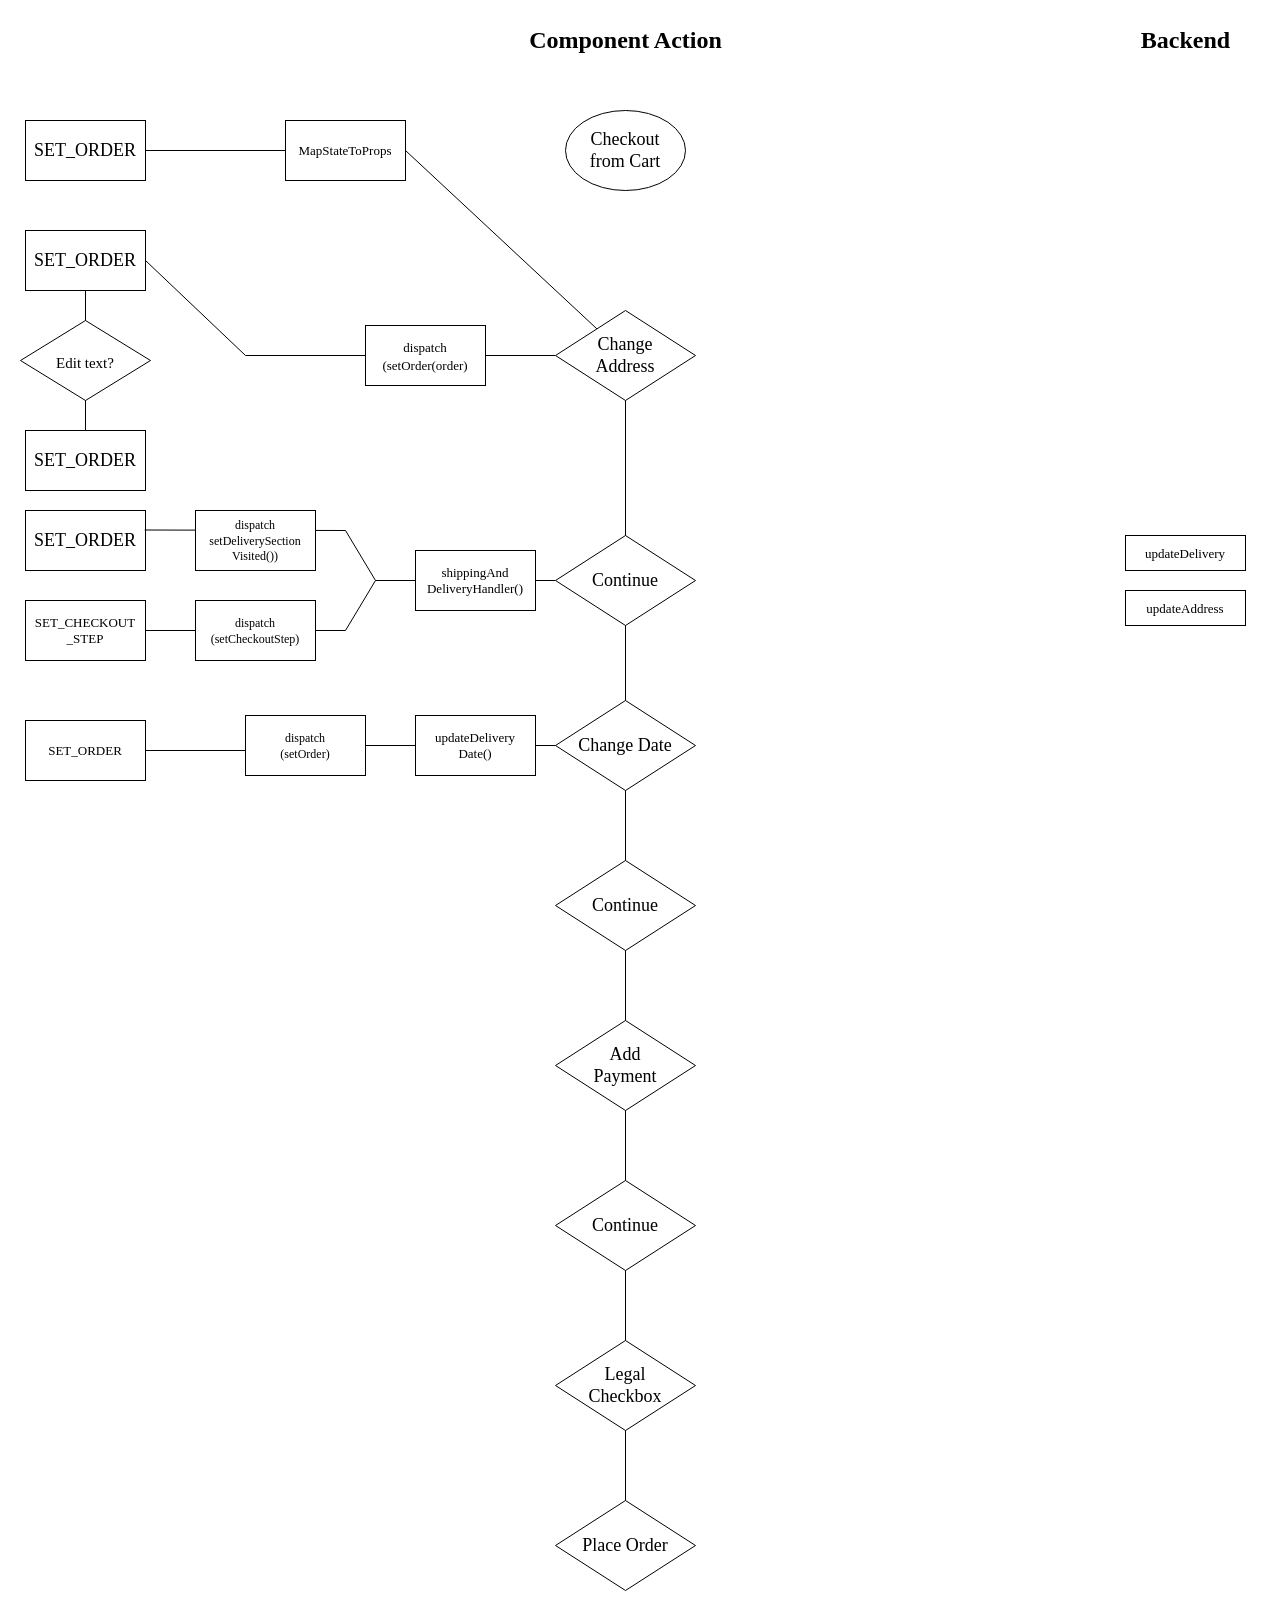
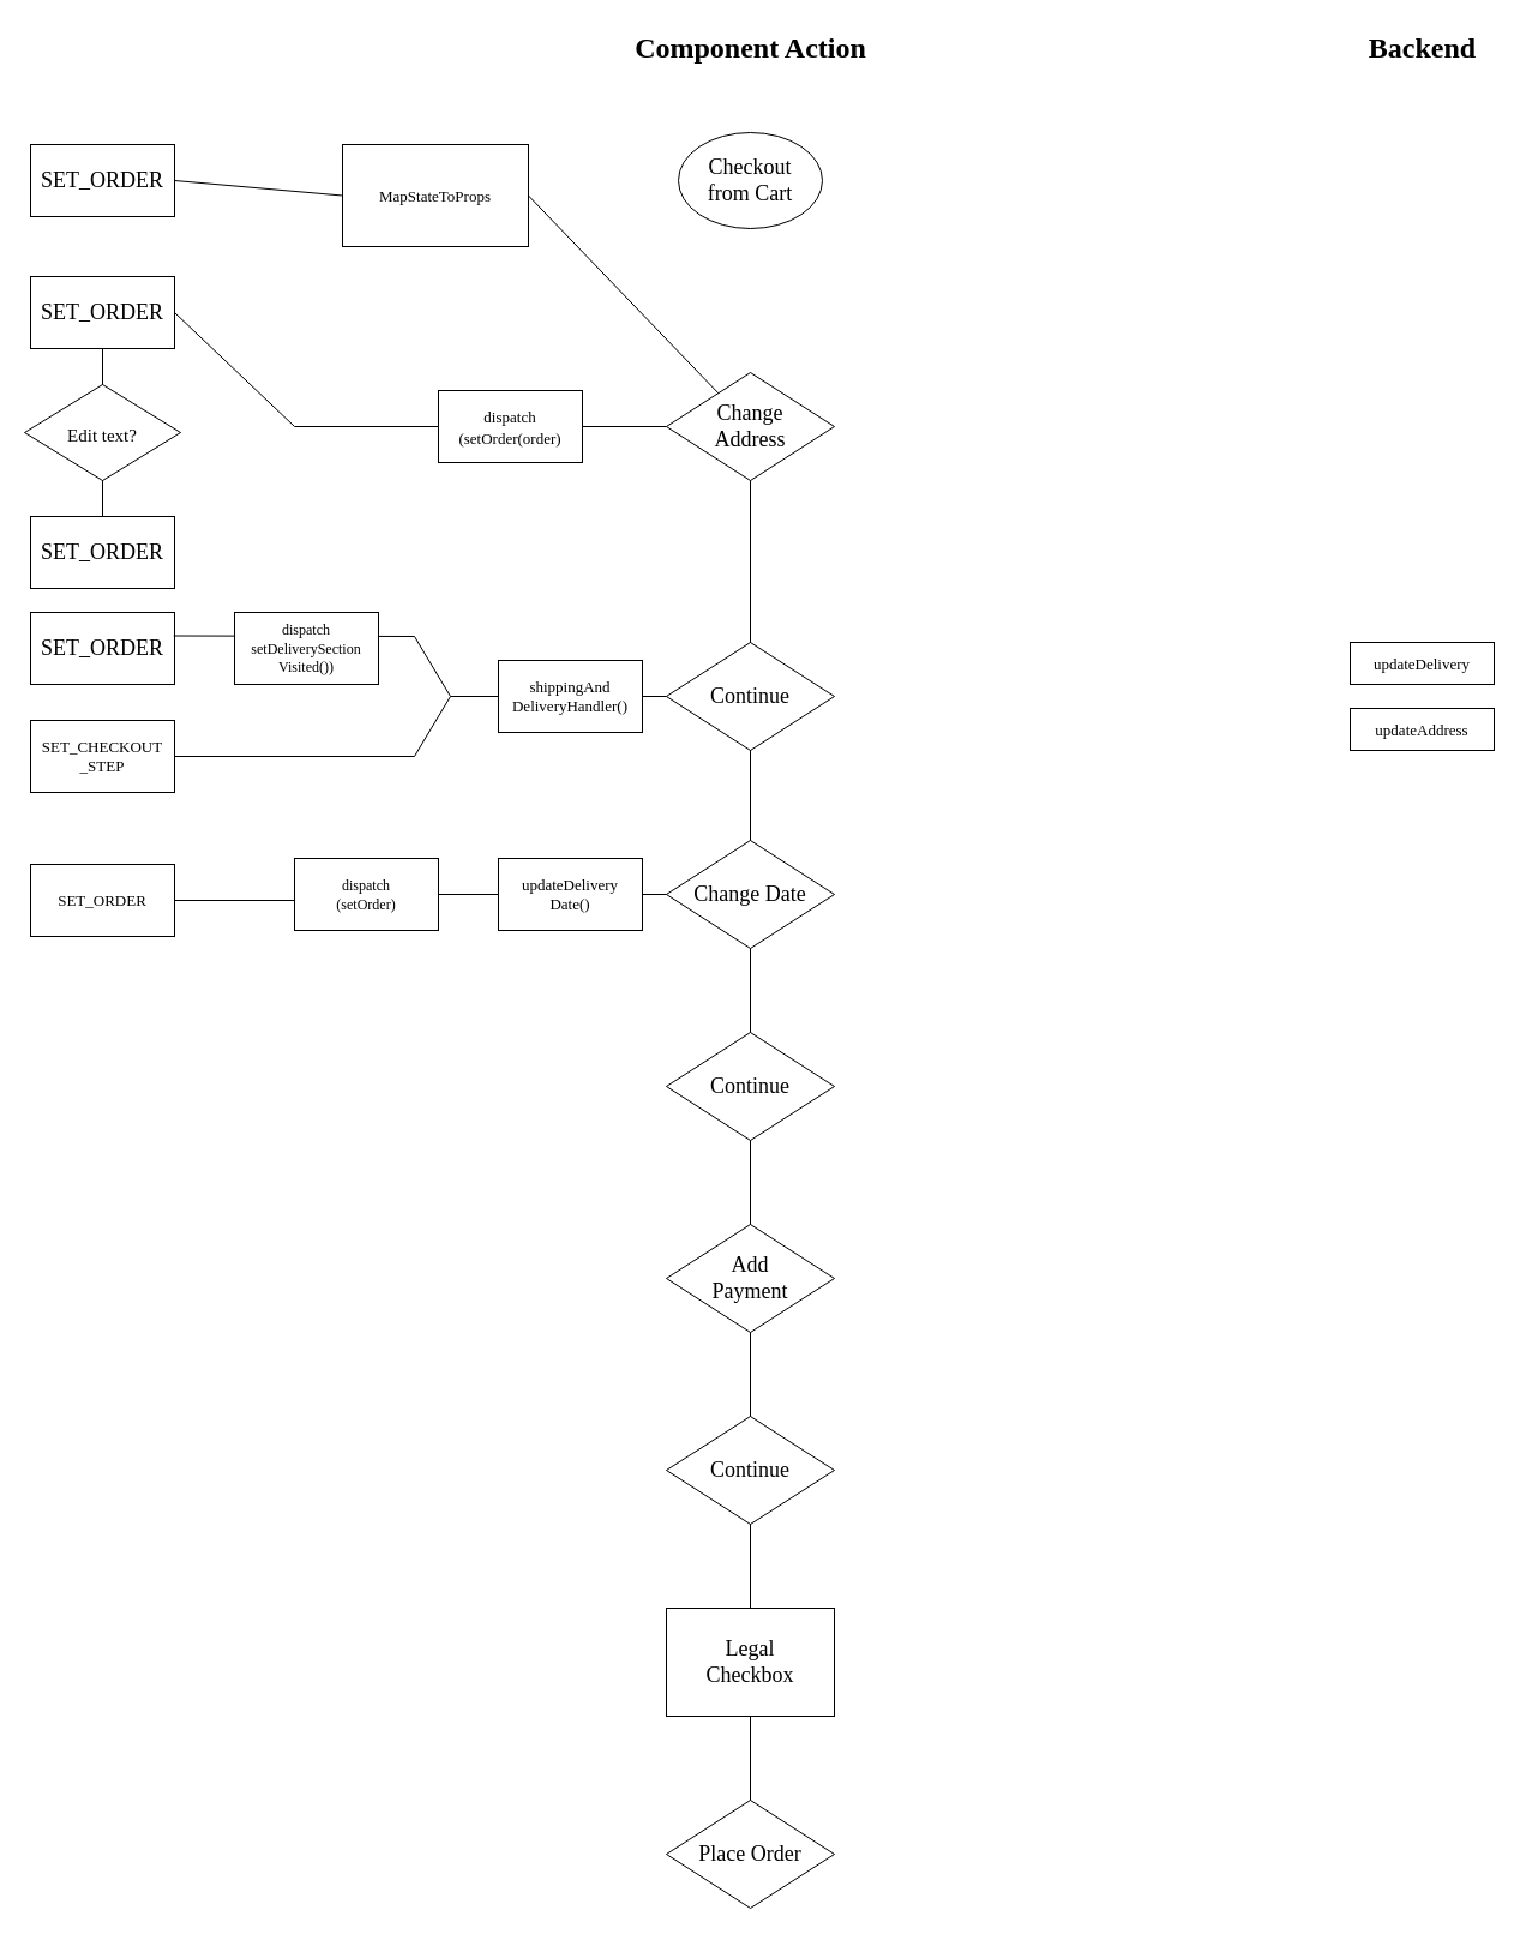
- <mxCell id="23" value="MapStateToProps" style="rounded=0;whiteSpace=wrap;html=1;fontFamily=Verdana;fontSize=13;" vertex="1" parent="1"><mxGeometry x="285" y="120" width="120" height="60" as="geometry" /></mxCell>
+ <mxCell id="23" value="MapStateToProps" style="rounded=0;whiteSpace=wrap;html=1;fontFamily=Verdana;fontSize=13;" vertex="1" parent="1"><mxGeometry x="285" y="120" width="155" height="85" as="geometry" /></mxCell>
- <mxCell id="36" value="&lt;font style=&quot;font-size: 12px;&quot;&gt;dispatch&lt;br&gt;(setCheckoutStep)&lt;/font&gt;" style="rounded=0;whiteSpace=wrap;html=1;fontFamily=Verdana;fontSize=13;" vertex="1" parent="1"><mxGeometry x="195" y="600" width="120" height="60" as="geometry" /></mxCell>
- <mxCell id="12" value="Legal&lt;br&gt;Checkbox" style="rhombus;whiteSpace=wrap;html=1;fontFamily=Verdana;fontSize=18;" vertex="1" parent="1"><mxGeometry x="555" y="1340" width="140" height="90" as="geometry" /></mxCell>
+ <mxCell id="12" value="Legal&lt;br&gt;Checkbox" style="whiteSpace=wrap;html=1;fontFamily=Verdana;fontSize=18;rounded=0;" vertex="1" parent="1"><mxGeometry x="555" y="1340" width="140" height="90" as="geometry" /></mxCell>
